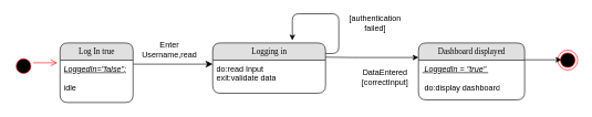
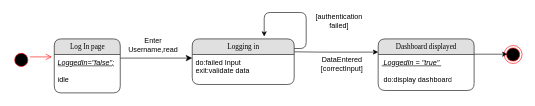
- <mxCell id="14" value="Log In true" style="swimlane;html=1;fontStyle=0;childLayout=stackLayout;horizontal=1;startSize=26;fillColor=#e0e0e0;horizontalStack=0;resizeParent=1;resizeLast=0;collapsible=1;marginBottom=0;swimlaneFillColor=#ffffff;align=center;rounded=1;shadow=0;comic=0;labelBackgroundColor=none;strokeWidth=1;fontFamily=Verdana;fontSize=12" parent="1" vertex="1"><mxGeometry x="90" y="64" width="110" height="90" as="geometry" /></mxCell>
+ <mxCell id="14" value="Log In page" style="swimlane;html=1;fontStyle=0;childLayout=stackLayout;horizontal=1;startSize=26;fillColor=#e0e0e0;horizontalStack=0;resizeParent=1;resizeLast=0;collapsible=1;marginBottom=0;swimlaneFillColor=#ffffff;align=center;rounded=1;shadow=0;comic=0;labelBackgroundColor=none;strokeWidth=1;fontFamily=Verdana;fontSize=12" parent="1" vertex="1"><mxGeometry x="90" y="64" width="110" height="90" as="geometry" /></mxCell>
- <mxCell id="17" value="do:read Input&lt;br&gt;exit:validate data" style="text;html=1;strokeColor=none;fillColor=none;spacingLeft=4;spacingRight=4;whiteSpace=wrap;overflow=hidden;rotatable=0;points=[[0,0.5],[1,0.5]];portConstraint=eastwest;" parent="16" vertex="1"><mxGeometry y="26" width="170" height="44" as="geometry" /></mxCell>
+ <mxCell id="17" value="do:failed Input&lt;br&gt;exit:validate data" style="text;html=1;strokeColor=none;fillColor=none;spacingLeft=4;spacingRight=4;whiteSpace=wrap;overflow=hidden;rotatable=0;points=[[0,0.5],[1,0.5]];portConstraint=eastwest;" parent="16" vertex="1"><mxGeometry y="26" width="170" height="44" as="geometry" /></mxCell>
- <mxCell id="4" value="DataEntered [correctInput]" style="text;html=1;strokeColor=none;fillColor=none;align=center;verticalAlign=middle;whiteSpace=wrap;rounded=0;" parent="1" vertex="1"><mxGeometry x="540" y="106" width="80" height="20" as="geometry" /></mxCell>
+ <mxCell id="4" value="DataEntered [correctInput]" style="text;html=1;strokeColor=none;fillColor=none;align=center;verticalAlign=middle;whiteSpace=wrap;rounded=0;" parent="1" vertex="1"><mxGeometry x="530" y="96" width="80" height="20" as="geometry" /></mxCell>
